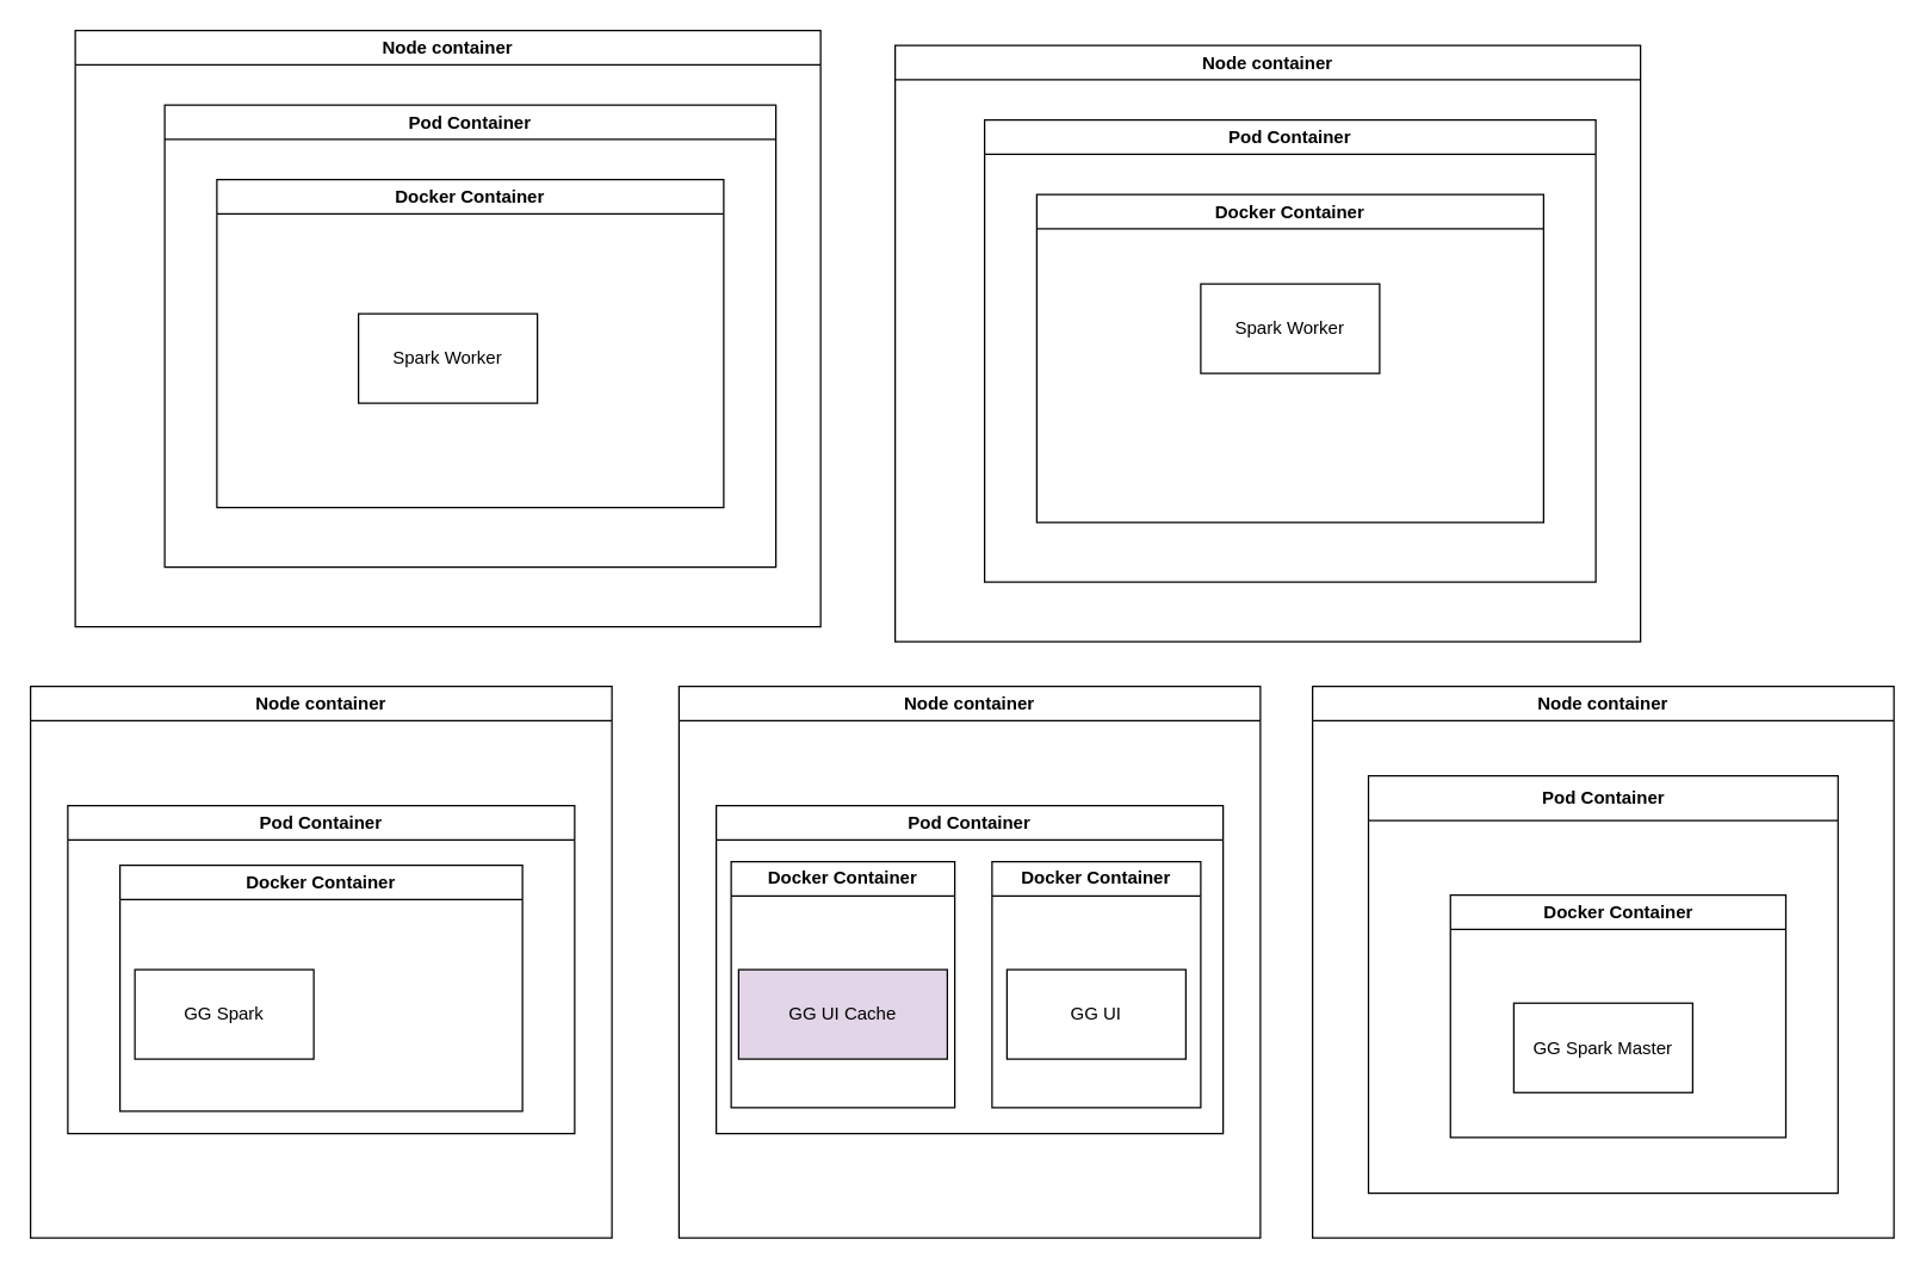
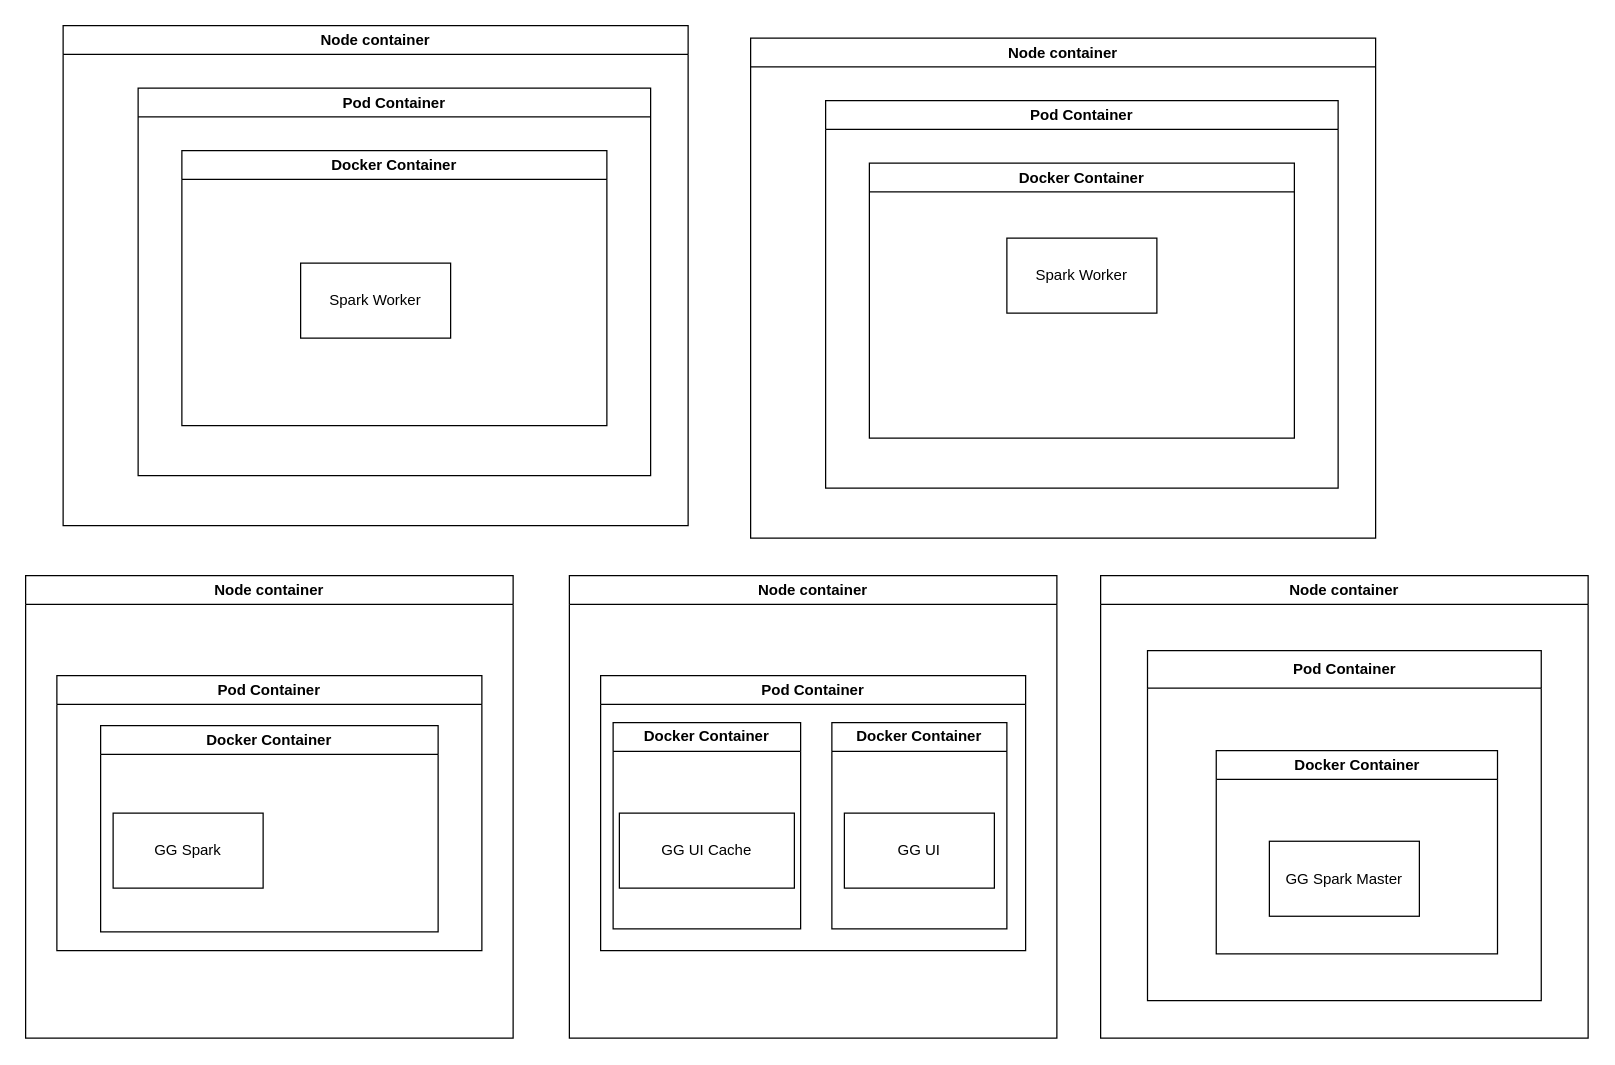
- <mxCell id="9" value="GG UI Cache" style="rounded=0;whiteSpace=wrap;html=1;fillColor=#e1d5e7;" parent="8" vertex="1"><mxGeometry x="5" y="72.5" width="140" height="60" as="geometry" /></mxCell>
+ <mxCell id="9" value="GG UI Cache" style="rounded=0;whiteSpace=wrap;html=1;" parent="8" vertex="1"><mxGeometry x="5" y="72.5" width="140" height="60" as="geometry" /></mxCell>
